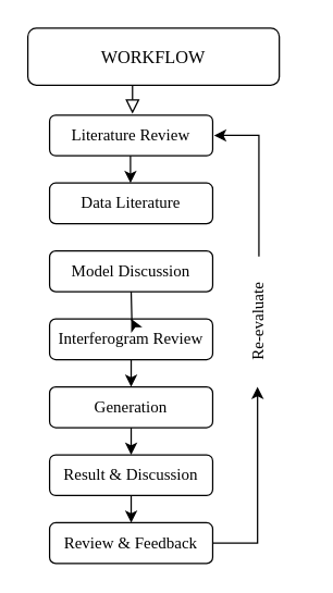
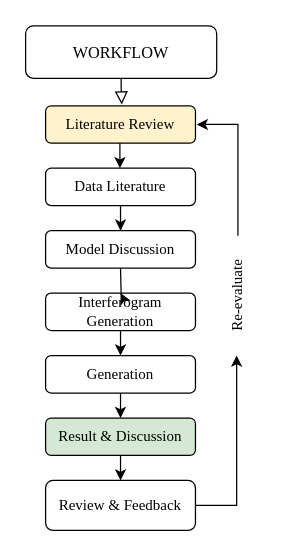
- <mxCell id="3" value="WORKFLOW" style="rounded=1;whiteSpace=wrap;html=1;fontSize=13;glass=0;strokeWidth=1;shadow=0;fontFamily=Times New Roman;" parent="1" vertex="1"><mxGeometry x="20" y="20" width="185" height="42" as="geometry" /></mxCell>
+ <mxCell id="3" value="WORKFLOW" style="rounded=1;whiteSpace=wrap;html=1;fontSize=13;glass=0;strokeWidth=1;shadow=0;fontFamily=Times New Roman;" parent="1" vertex="1"><mxGeometry x="20" y="20" width="153" height="42" as="geometry" /></mxCell>
- <mxCell id="4" value="Literature Review" style="rounded=1;whiteSpace=wrap;html=1;fontSize=12;glass=0;strokeWidth=1;shadow=0;fontFamily=Times New Roman;" parent="1" vertex="1"><mxGeometry x="36" y="84" width="120" height="30" as="geometry" /></mxCell>
+ <mxCell id="4" value="Literature Review" style="rounded=1;whiteSpace=wrap;html=1;fontSize=12;glass=0;strokeWidth=1;shadow=0;fontFamily=Times New Roman;fillColor=#fff2cc;" parent="1" vertex="1"><mxGeometry x="36" y="84" width="120" height="30" as="geometry" /></mxCell>
+ <mxCell id="5" value="" style="edgeStyle=orthogonalEdgeStyle;rounded=0;orthogonalLoop=1;jettySize=auto;html=1;entryX=0.5;entryY=0;entryDx=0;entryDy=0;fontFamily=Times New Roman;fontSize=12;" parent="1" source="6" target="7" edge="1"><mxGeometry relative="1" as="geometry" /></mxCell>
- <mxCell id="12" value="Interferogram Review" style="rounded=1;whiteSpace=wrap;html=1;fontSize=12;glass=0;strokeWidth=1;shadow=0;fontFamily=Times New Roman;" parent="1" vertex="1"><mxGeometry x="36" y="234" width="120" height="30" as="geometry" /></mxCell>
+ <mxCell id="12" value="Interferogram Generation" style="rounded=1;whiteSpace=wrap;html=1;fontSize=12;glass=0;strokeWidth=1;shadow=0;fontFamily=Times New Roman;" parent="1" vertex="1"><mxGeometry x="36" y="234" width="120" height="30" as="geometry" /></mxCell>
- <mxCell id="10" value="Result &amp;amp; Discussion" style="rounded=1;whiteSpace=wrap;html=1;fontSize=12;glass=0;strokeWidth=1;shadow=0;fontFamily=Times New Roman;" parent="1" vertex="1"><mxGeometry x="36" y="334" width="120" height="30" as="geometry" /></mxCell>
+ <mxCell id="10" value="Result &amp;amp; Discussion" style="rounded=1;whiteSpace=wrap;html=1;fontSize=12;glass=0;strokeWidth=1;shadow=0;fontFamily=Times New Roman;fillColor=#d5e8d4;" parent="1" vertex="1"><mxGeometry x="36" y="334" width="120" height="30" as="geometry" /></mxCell>
- <mxCell id="9" value="Review &amp;amp; Feedback" style="rounded=1;whiteSpace=wrap;html=1;fontSize=12;glass=0;strokeWidth=1;shadow=0;fontFamily=Times New Roman;" parent="1" vertex="1"><mxGeometry x="36" y="384" width="120" height="30" as="geometry" /></mxCell>
+ <mxCell id="9" value="Review &amp;amp; Feedback" style="rounded=1;whiteSpace=wrap;html=1;fontSize=12;glass=0;strokeWidth=1;shadow=0;fontFamily=Times New Roman;" parent="1" vertex="1"><mxGeometry x="36" y="384" width="120" height="40" as="geometry" /></mxCell>
